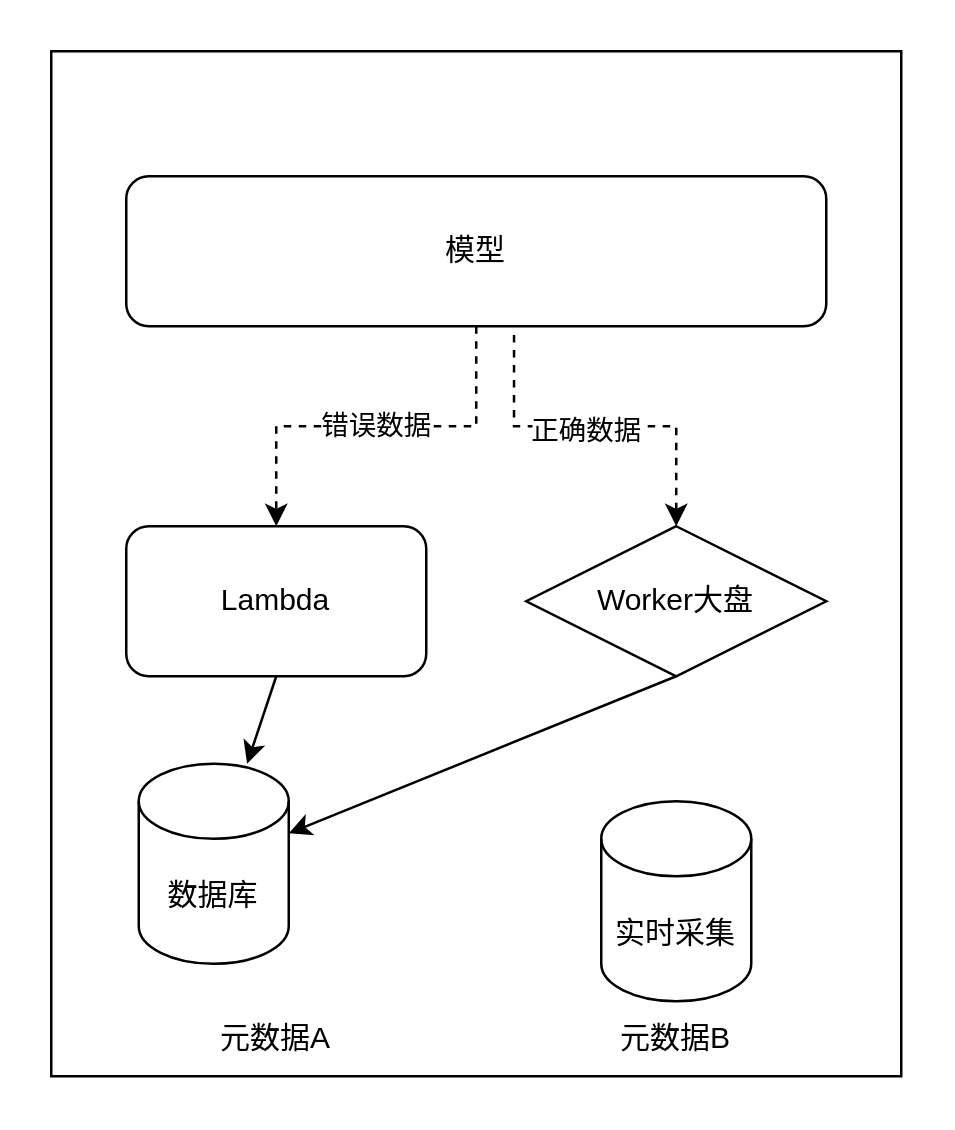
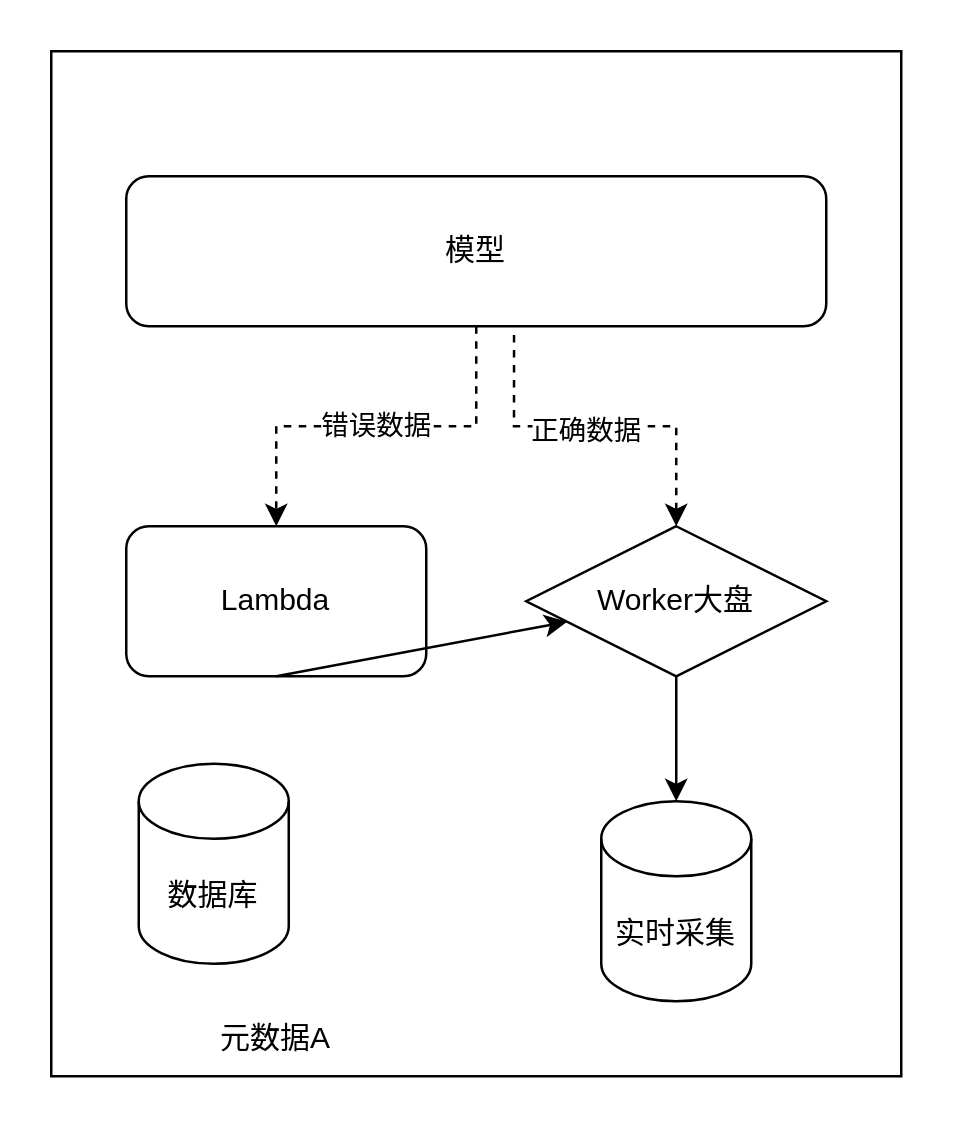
- <mxCell id="7" value="" style="endArrow=classic;html=1;rounded=0;exitX=0.5;exitY=1;exitDx=0;exitDy=0;" parent="1" source="3" target="5" edge="1"><mxGeometry width="50" height="50" relative="1" as="geometry"><mxPoint x="320" y="410" as="sourcePoint" /><mxPoint x="370" y="360" as="targetPoint" /></mxGeometry></mxCell>
+ <mxCell id="7" value="" style="endArrow=classic;html=1;rounded=0;exitX=0.5;exitY=1;exitDx=0;exitDy=0;" parent="1" source="3" target="4" edge="1"><mxGeometry width="50" height="50" relative="1" as="geometry"><mxPoint x="320" y="410" as="sourcePoint" /><mxPoint x="370" y="360" as="targetPoint" /></mxGeometry></mxCell>
- <mxCell id="8" value="" style="endArrow=classic;html=1;rounded=0;exitX=0.5;exitY=1;exitDx=0;exitDy=0;" parent="1" source="4" target="5" edge="1"><mxGeometry width="50" height="50" relative="1" as="geometry"><mxPoint x="320" y="410" as="sourcePoint" /><mxPoint x="370" y="360" as="targetPoint" /></mxGeometry></mxCell>
+ <mxCell id="8" value="" style="endArrow=classic;html=1;rounded=0;exitX=0.5;exitY=1;exitDx=0;exitDy=0;" parent="1" source="4" target="6" edge="1"><mxGeometry width="50" height="50" relative="1" as="geometry"><mxPoint x="320" y="410" as="sourcePoint" /><mxPoint x="370" y="360" as="targetPoint" /></mxGeometry></mxCell>
- <mxCell id="12" value="元数据B" style="text;html=1;align=center;verticalAlign=middle;whiteSpace=wrap;rounded=0;" vertex="1" parent="1"><mxGeometry x="240" y="400" width="60" height="30" as="geometry" /></mxCell>
